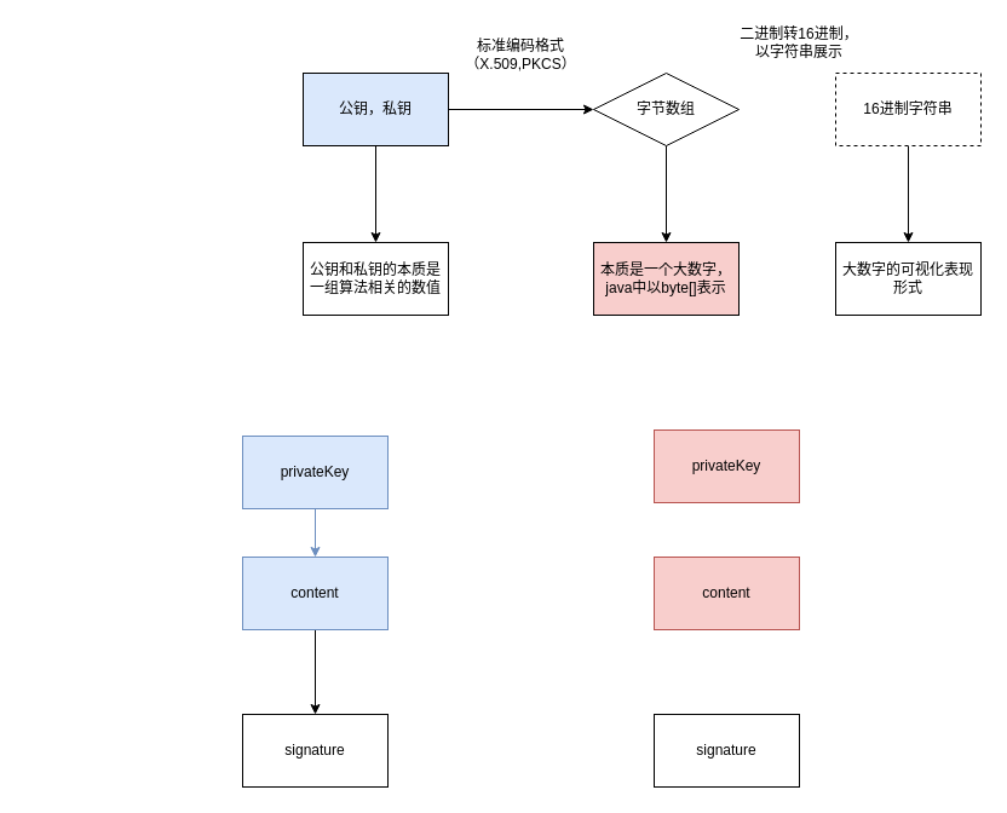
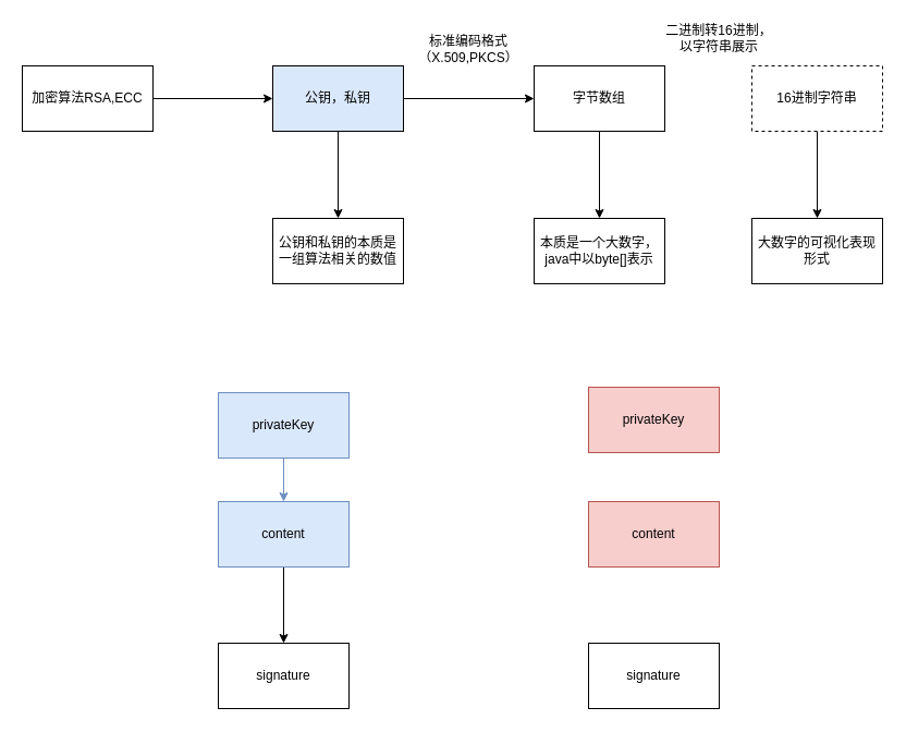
+ <mxCell id="3" value="加密算法RSA,ECC" style="rounded=0;whiteSpace=wrap;html=1;" vertex="1" parent="1"><mxGeometry x="20" y="60" width="120" height="60" as="geometry" /></mxCell>
+ <mxCell id="2" style="edgeStyle=orthogonalEdgeStyle;rounded=0;orthogonalLoop=1;jettySize=auto;html=1;entryX=0;entryY=0.5;entryDx=0;entryDy=0;" edge="1" parent="1" source="3" target="6"><mxGeometry relative="1" as="geometry" /></mxCell>
- <mxCell id="8" value="字节数组" style="rhombus;whiteSpace=wrap;html=1;" vertex="1" parent="1"><mxGeometry x="490" y="60" width="120" height="60" as="geometry" /></mxCell>
+ <mxCell id="8" value="字节数组" style="rounded=0;whiteSpace=wrap;html=1;" vertex="1" parent="1"><mxGeometry x="490" y="60" width="120" height="60" as="geometry" /></mxCell>
- <mxCell id="13" value="本质是一个大数字，&lt;div&gt;java中以byte[]表示&lt;/div&gt;" style="rounded=0;whiteSpace=wrap;html=1;fillColor=#f8cecc;" vertex="1" parent="1"><mxGeometry x="490" y="200" width="120" height="60" as="geometry" /></mxCell>
+ <mxCell id="13" value="本质是一个大数字，&lt;div&gt;java中以byte[]表示&lt;/div&gt;" style="rounded=0;whiteSpace=wrap;html=1;" vertex="1" parent="1"><mxGeometry x="490" y="200" width="120" height="60" as="geometry" /></mxCell>
